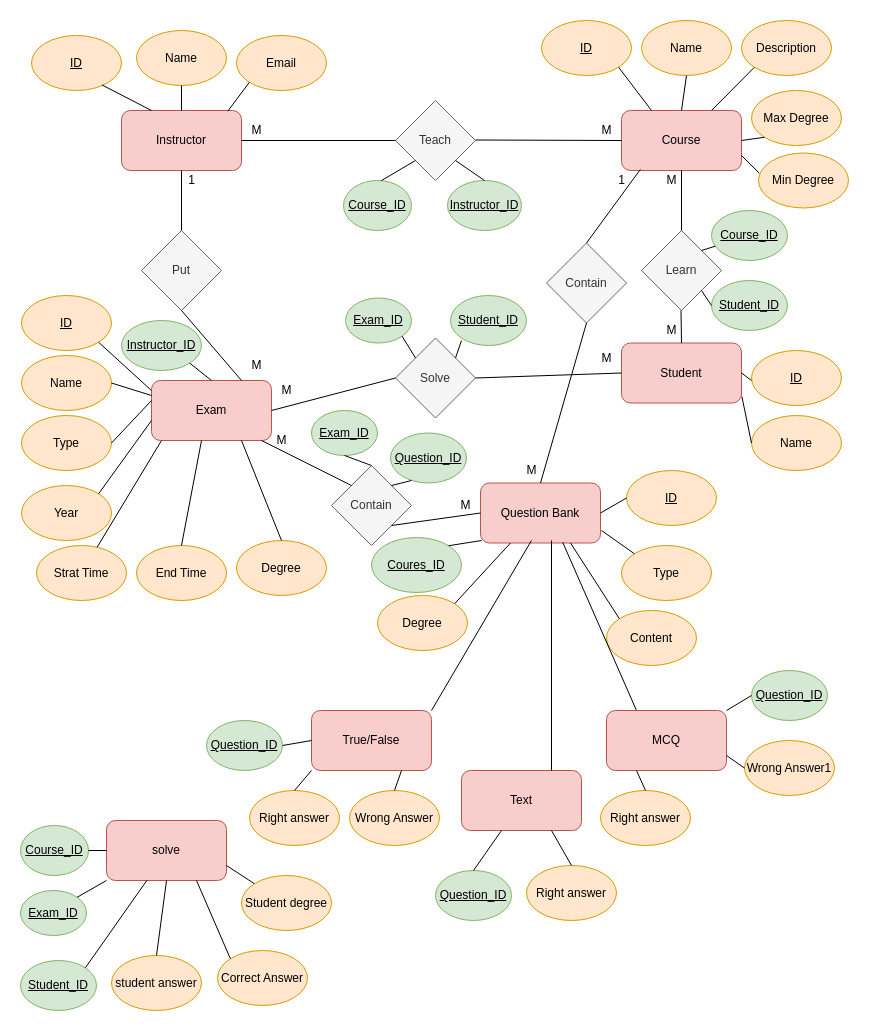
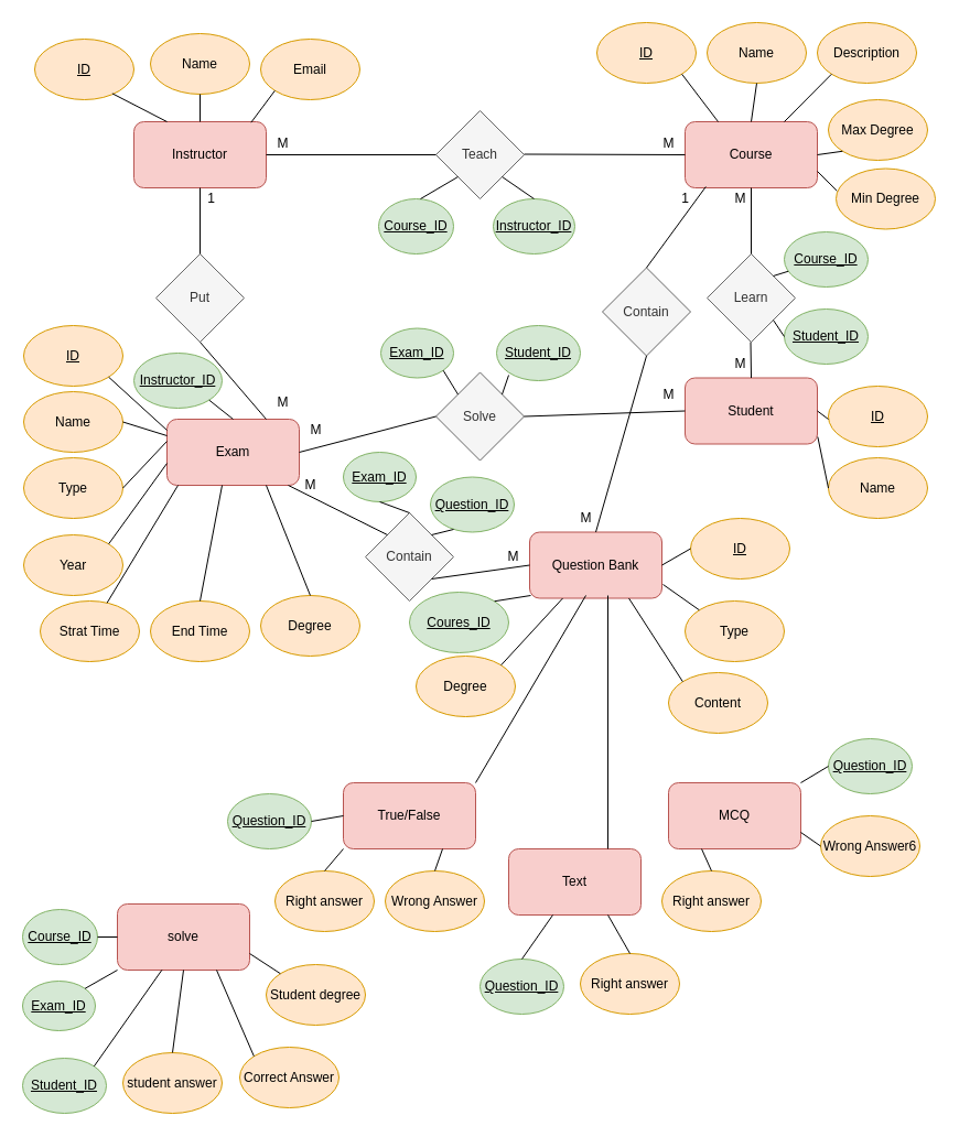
- <mxCell id="78" value="" style="endArrow=none;html=1;rounded=0;entryX=0.685;entryY=0.988;entryDx=0;entryDy=0;exitX=0.25;exitY=0;exitDx=0;exitDy=0;entryPerimeter=0;" parent="1" source="100" target="2" edge="1"><mxGeometry width="50" height="50" relative="1" as="geometry"><mxPoint x="555" y="620" as="sourcePoint" /><mxPoint x="561" y="540" as="targetPoint" /></mxGeometry></mxCell>
- <mxCell id="112" value="Wrong Answer1" style="ellipse;whiteSpace=wrap;html=1;fillColor=#ffe6cc;strokeColor=#d79b00;" vertex="1" parent="1"><mxGeometry x="744" y="740" width="90" height="55" as="geometry" /></mxCell>
+ <mxCell id="112" value="Wrong Answer6" style="ellipse;whiteSpace=wrap;html=1;fillColor=#ffe6cc;strokeColor=#d79b00;" vertex="1" parent="1"><mxGeometry x="744" y="740" width="90" height="55" as="geometry" /></mxCell>
